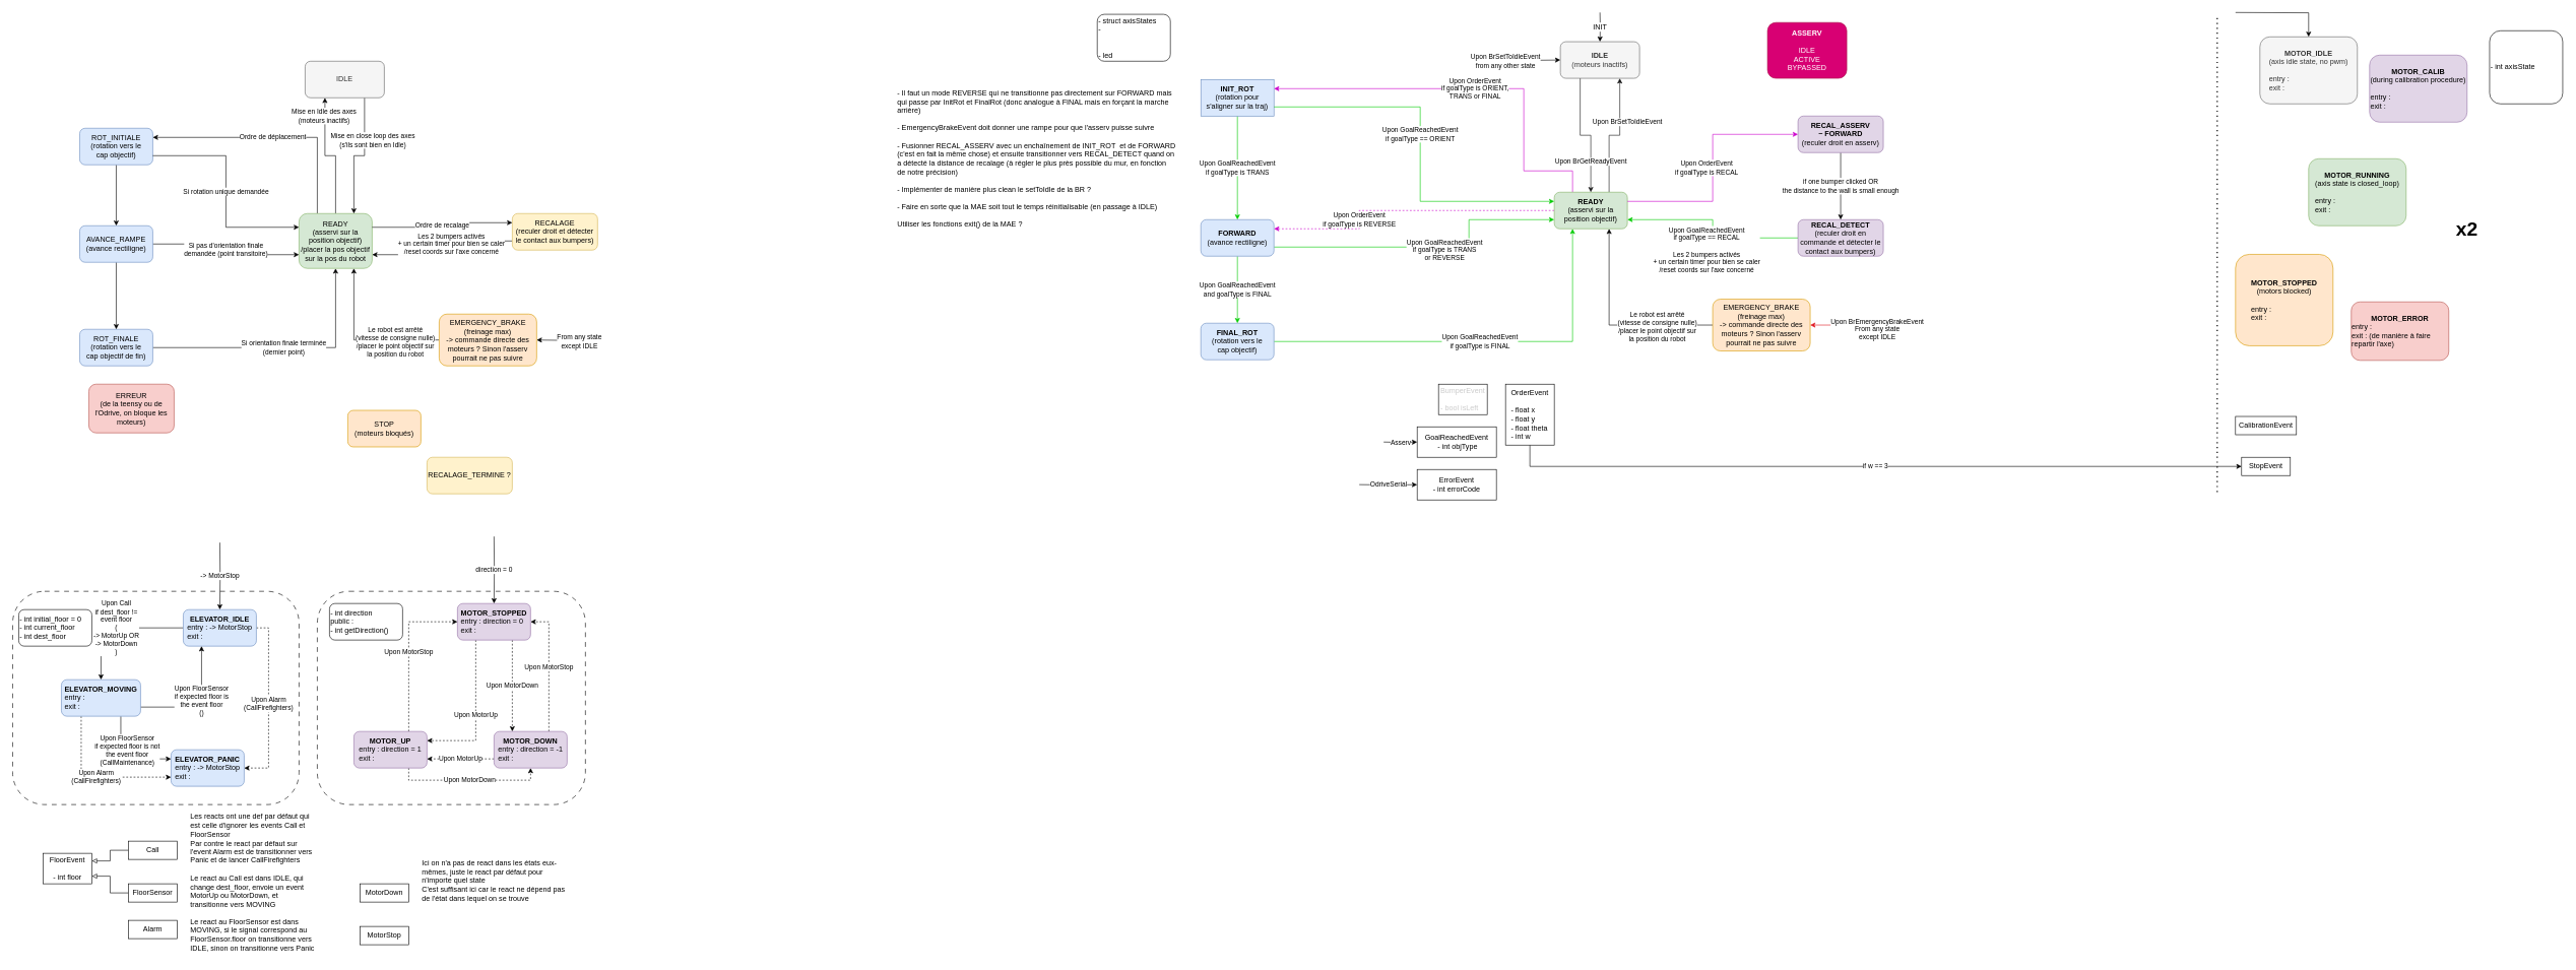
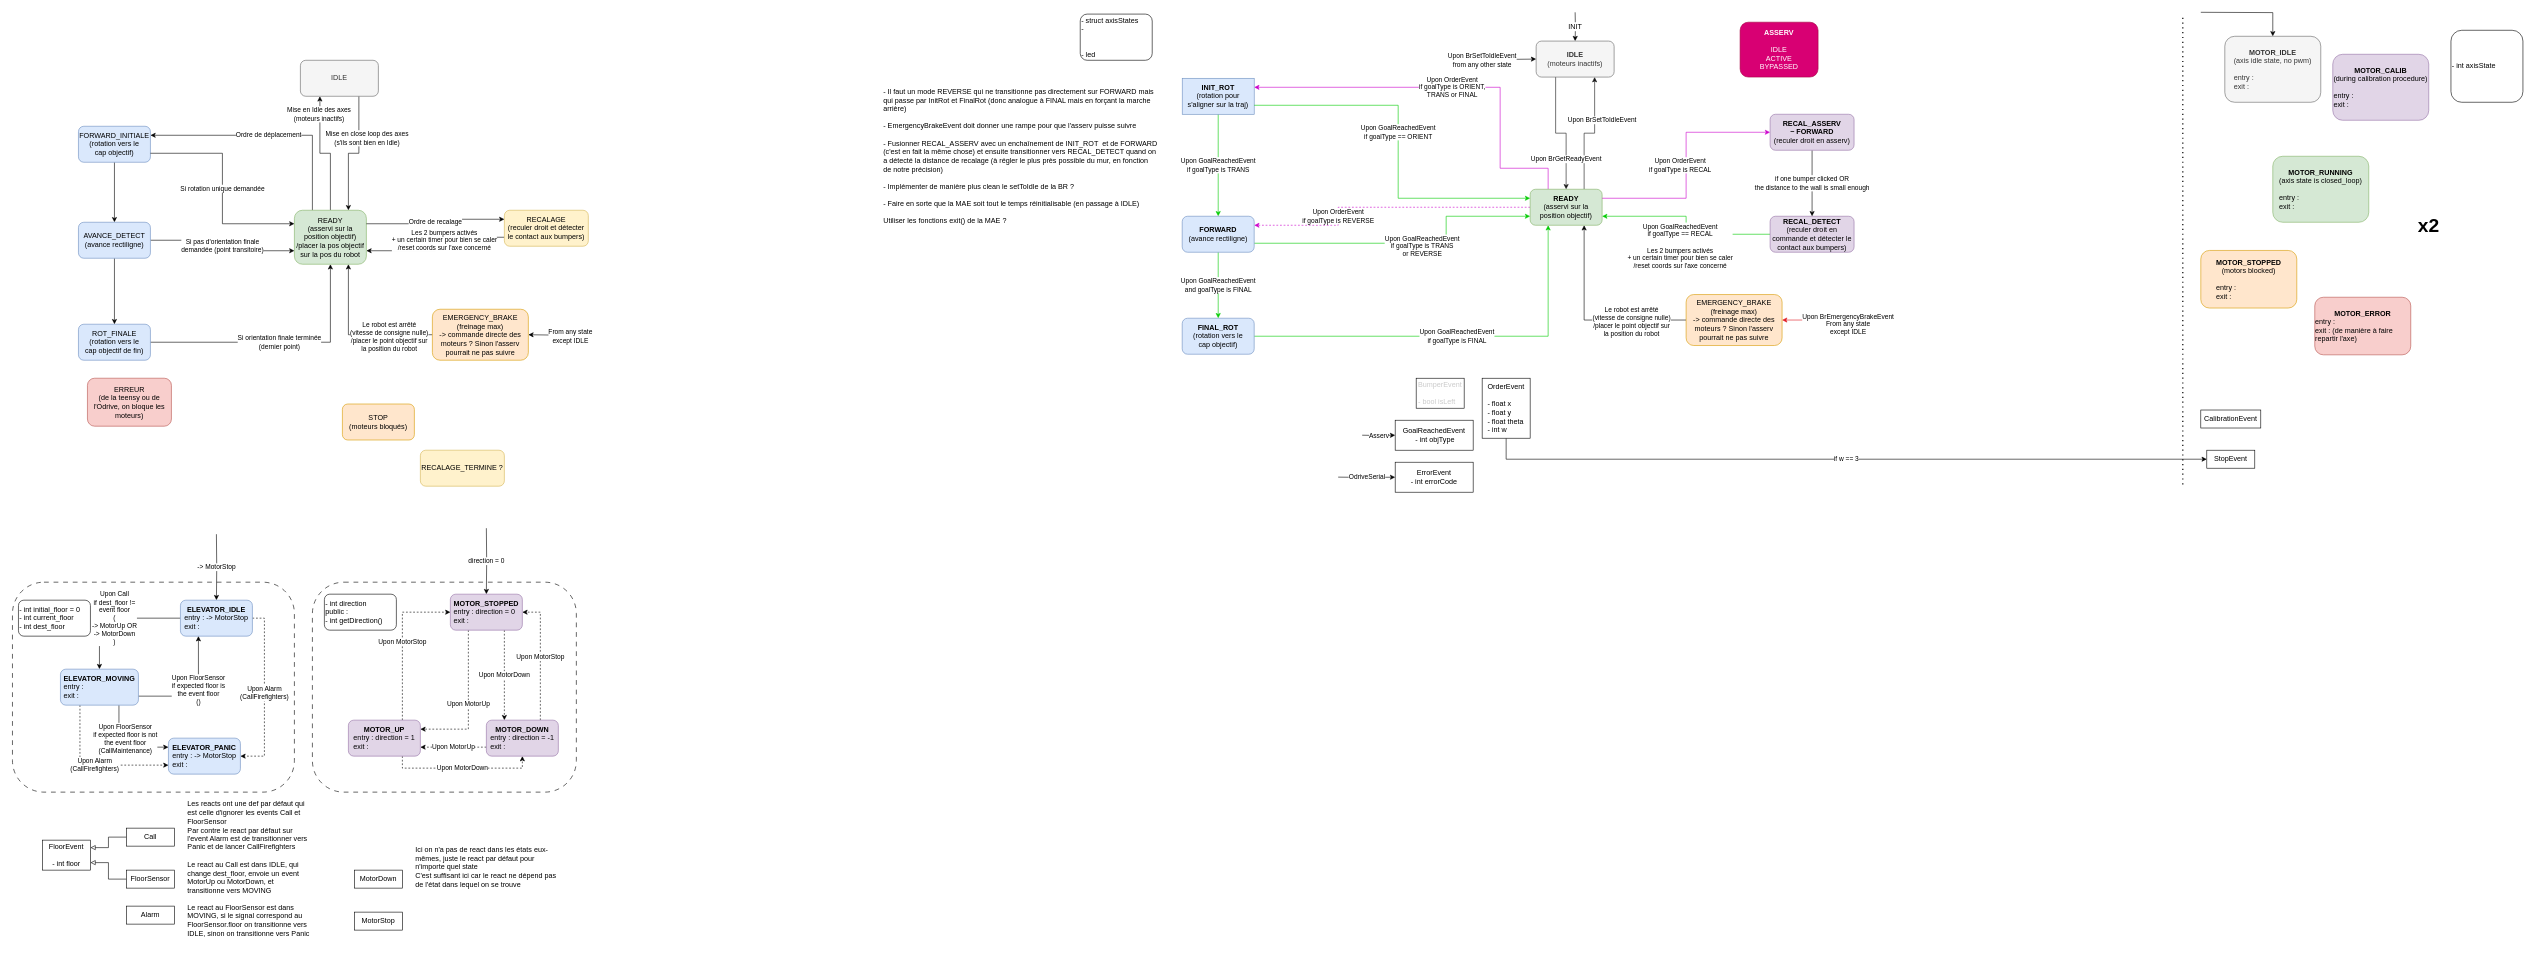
- <mxCell id="5" value="&lt;div&gt;ROT_INITIALE&lt;/div&gt;&lt;div&gt;(rotation vers le&lt;/div&gt;&lt;div&gt;cap objectif)&lt;br&gt;&lt;/div&gt;" style="rounded=1;whiteSpace=wrap;html=1;fillColor=#dae8fc;strokeColor=#6c8ebf;" parent="1" vertex="1"><mxGeometry x="130" y="210" width="120" height="60" as="geometry" /></mxCell>
+ <mxCell id="5" value="&lt;div&gt;FORWARD_INITIALE&lt;/div&gt;&lt;div&gt;(rotation vers le&lt;/div&gt;&lt;div&gt;cap objectif)&lt;br&gt;&lt;/div&gt;" style="rounded=1;whiteSpace=wrap;html=1;fillColor=#dae8fc;strokeColor=#6c8ebf;" parent="1" vertex="1"><mxGeometry x="130" y="210" width="120" height="60" as="geometry" /></mxCell>
- <mxCell id="10" value="&lt;div&gt;AVANCE_RAMPE&lt;/div&gt;&lt;div&gt;(avance rectiligne)&lt;br&gt;&lt;/div&gt;" style="rounded=1;whiteSpace=wrap;html=1;fillColor=#dae8fc;strokeColor=#6c8ebf;" parent="1" vertex="1"><mxGeometry x="130" y="370" width="120" height="60" as="geometry" /></mxCell>
+ <mxCell id="10" value="&lt;div&gt;AVANCE_DETECT&lt;/div&gt;&lt;div&gt;(avance rectiligne)&lt;br&gt;&lt;/div&gt;" style="rounded=1;whiteSpace=wrap;html=1;fillColor=#dae8fc;strokeColor=#6c8ebf;" parent="1" vertex="1"><mxGeometry x="130" y="370" width="120" height="60" as="geometry" /></mxCell>
- <mxCell id="78" value="&lt;div&gt;&lt;b&gt;MOTOR_STOPPED&lt;/b&gt;&lt;/div&gt;&lt;div&gt;(motors blocked)&lt;/div&gt;&lt;div align=&quot;left&quot;&gt;&lt;br&gt;&lt;/div&gt;&lt;div align=&quot;left&quot;&gt;entry : &lt;br&gt;&lt;/div&gt;&lt;div align=&quot;left&quot;&gt;exit : &lt;br&gt;&lt;/div&gt;" style="rounded=1;whiteSpace=wrap;html=1;fillColor=#ffe6cc;strokeColor=#d79b00;" parent="1" vertex="1"><mxGeometry x="3668" y="417" width="160" height="150" as="geometry" /></mxCell>
+ <mxCell id="78" value="&lt;div&gt;&lt;b&gt;MOTOR_STOPPED&lt;/b&gt;&lt;/div&gt;&lt;div&gt;(motors blocked)&lt;/div&gt;&lt;div align=&quot;left&quot;&gt;&lt;br&gt;&lt;/div&gt;&lt;div align=&quot;left&quot;&gt;entry : &lt;br&gt;&lt;/div&gt;&lt;div align=&quot;left&quot;&gt;exit : &lt;br&gt;&lt;/div&gt;" style="rounded=1;whiteSpace=wrap;html=1;fillColor=#ffe6cc;strokeColor=#d79b00;" parent="1" vertex="1"><mxGeometry x="3668" y="417" width="160" height="96" as="geometry" /></mxCell>
